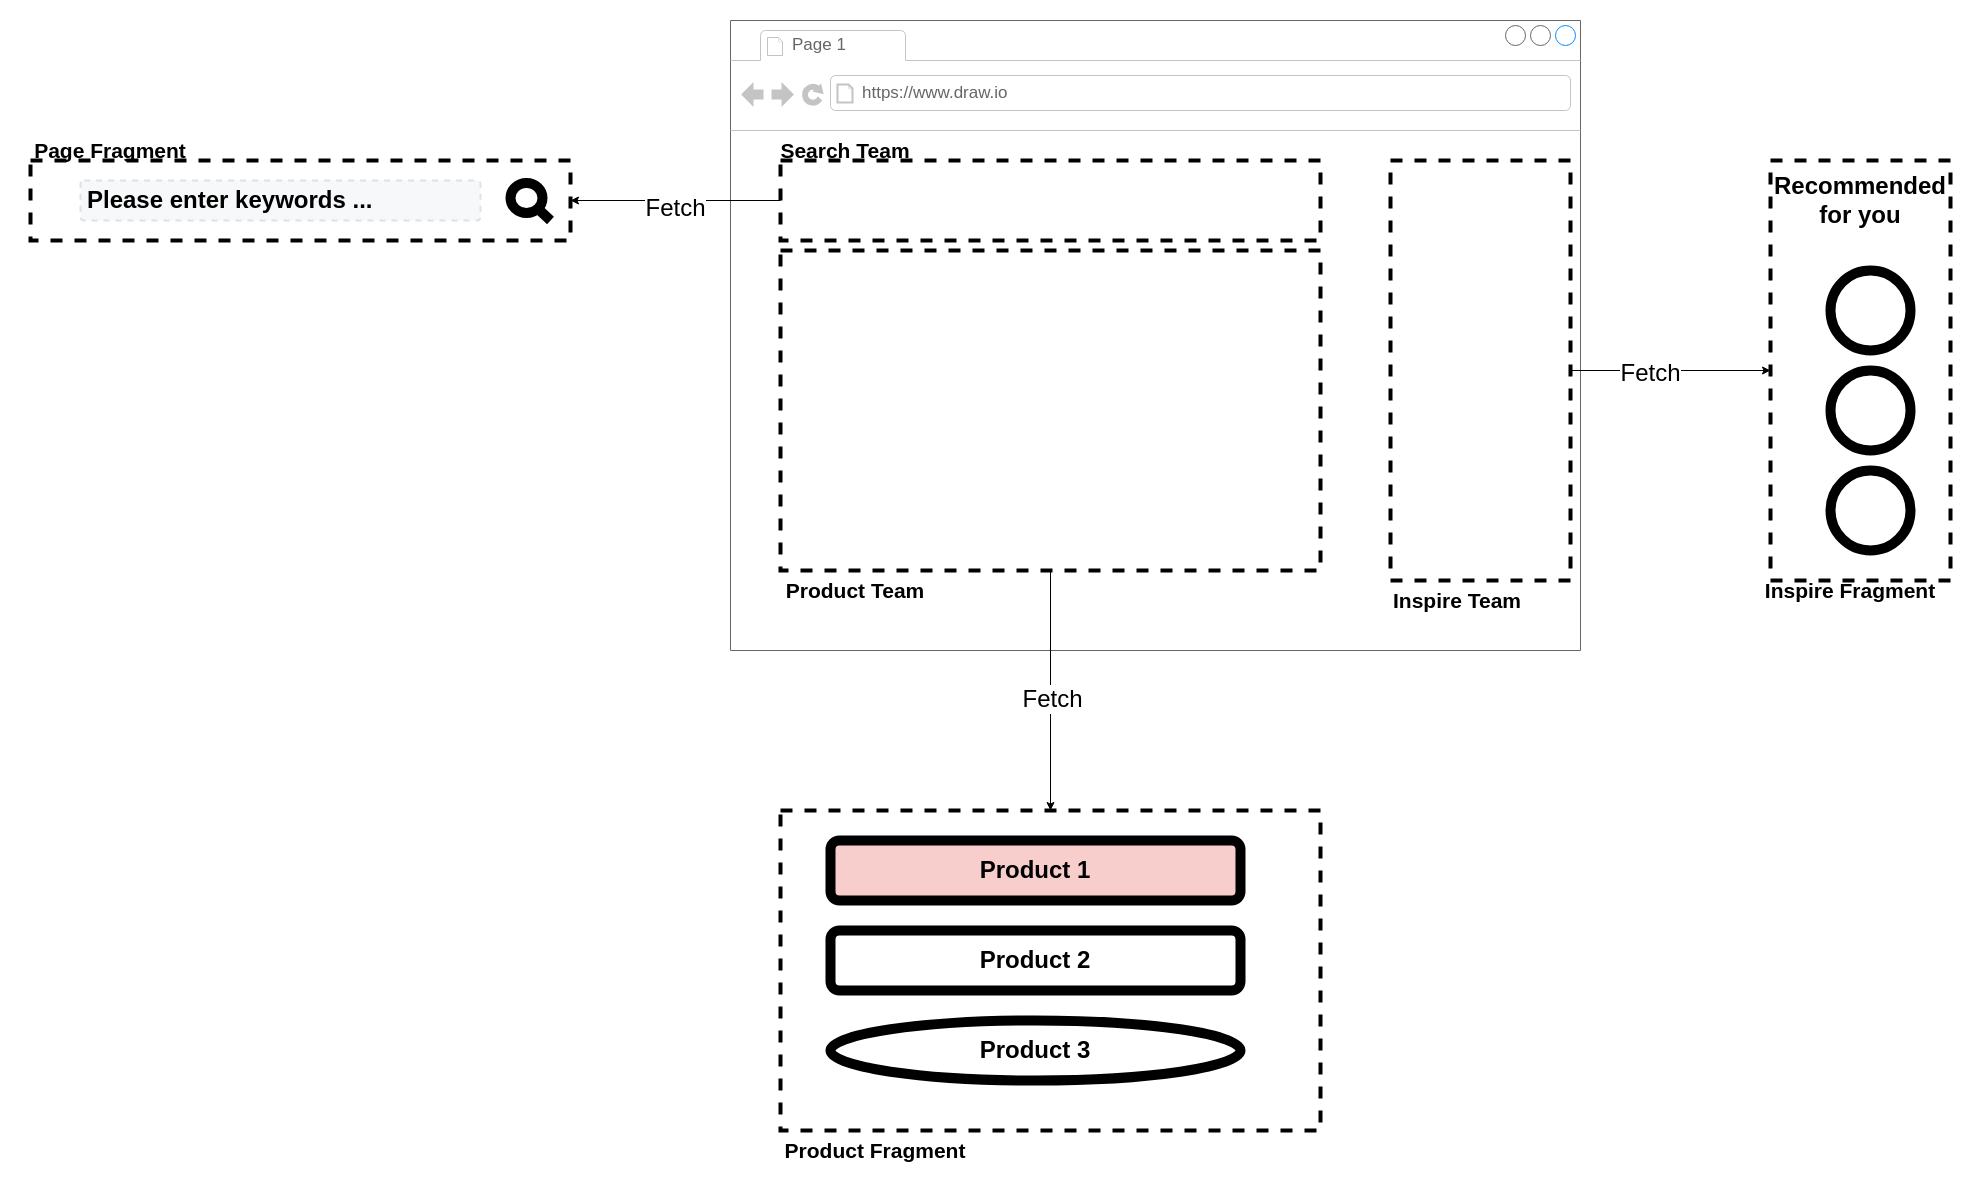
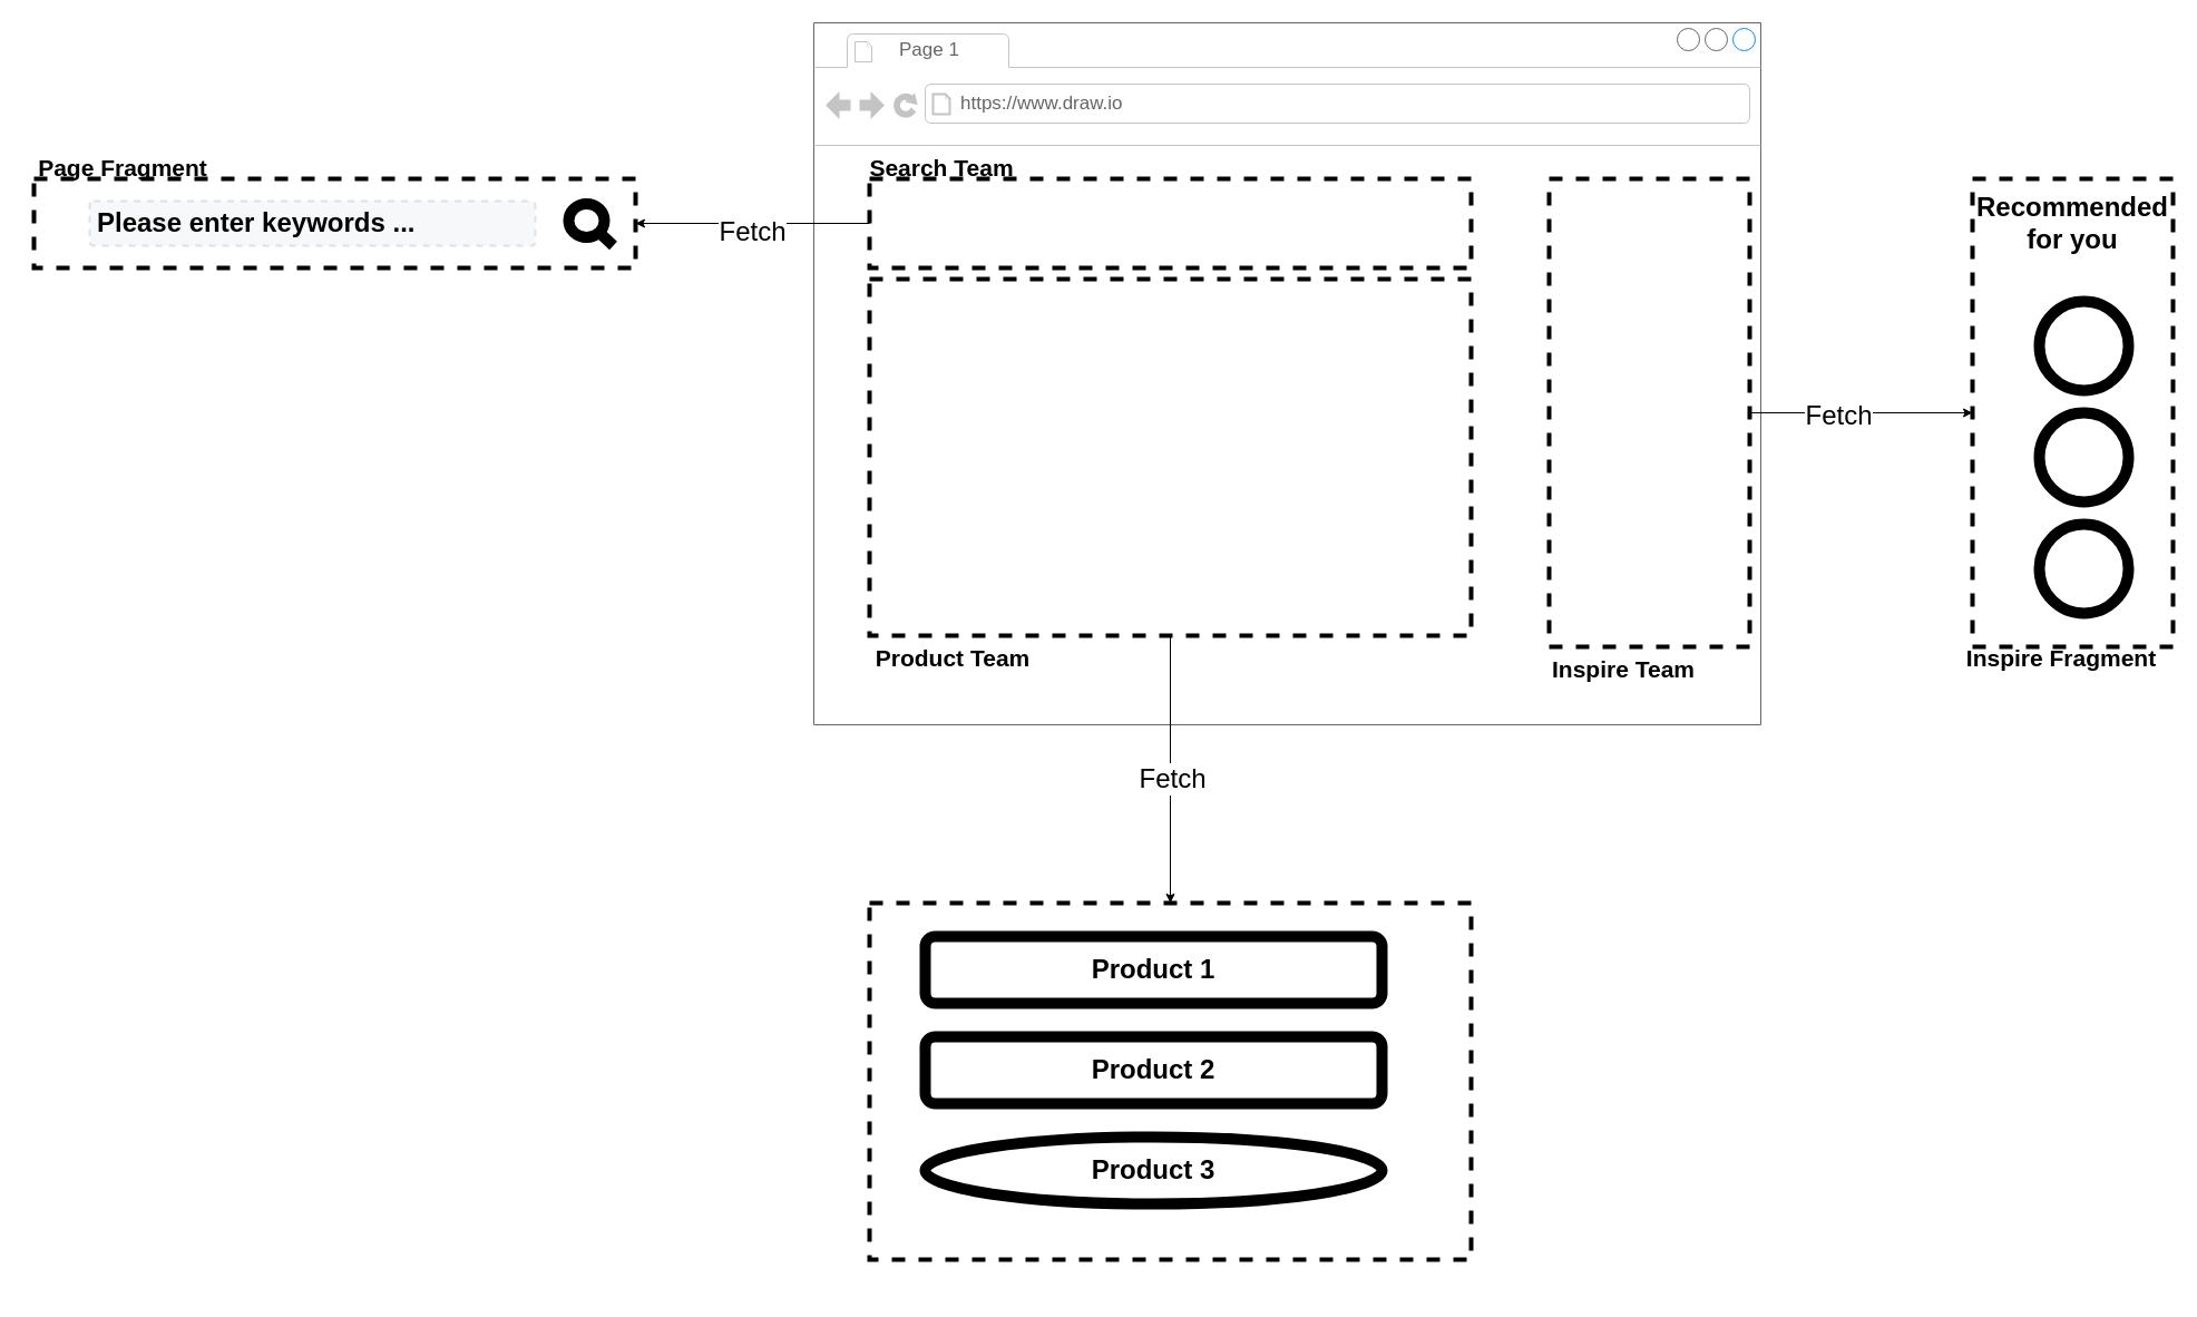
- <mxCell id="16" value="Page 1" style="strokeWidth=1;shadow=0;dashed=0;align=center;html=1;shape=mxgraph.mockup.containers.anchor;fontSize=17;fontColor=#666666;align=left;" vertex="1" parent="1"><mxGeometry x="790" y="32" width="110" height="26" as="geometry" /></mxCell>
+ <mxCell id="16" value="Page 1" style="strokeWidth=1;shadow=0;dashed=0;align=center;html=1;shape=mxgraph.mockup.containers.anchor;fontSize=17;fontColor=#666666;align=left;" vertex="1" parent="1"><mxGeometry x="805" y="32" width="110" height="26" as="geometry" /></mxCell>
- <mxCell id="3" value="&lt;b&gt;&lt;font style=&quot;font-size: 24px&quot;&gt;Product 1&lt;/font&gt;&lt;/b&gt;" style="rounded=1;whiteSpace=wrap;html=1;strokeWidth=10;fillColor=#f8cecc;" vertex="1" parent="1"><mxGeometry x="830" y="840" width="410" height="60" as="geometry" /></mxCell>
+ <mxCell id="3" value="&lt;b&gt;&lt;font style=&quot;font-size: 24px&quot;&gt;Product 1&lt;/font&gt;&lt;/b&gt;" style="rounded=1;whiteSpace=wrap;html=1;strokeWidth=10;" vertex="1" parent="1"><mxGeometry x="830" y="840" width="410" height="60" as="geometry" /></mxCell>
- <mxCell id="29" value="&lt;b&gt;&lt;font style=&quot;font-size: 21px&quot;&gt;Product Fragment&lt;/font&gt;&lt;/b&gt;" style="text;html=1;strokeColor=none;fillColor=none;align=center;verticalAlign=middle;whiteSpace=wrap;rounded=0;dashed=1;" vertex="1" parent="1"><mxGeometry x="780" y="1140" width="190" height="20" as="geometry" /></mxCell>
